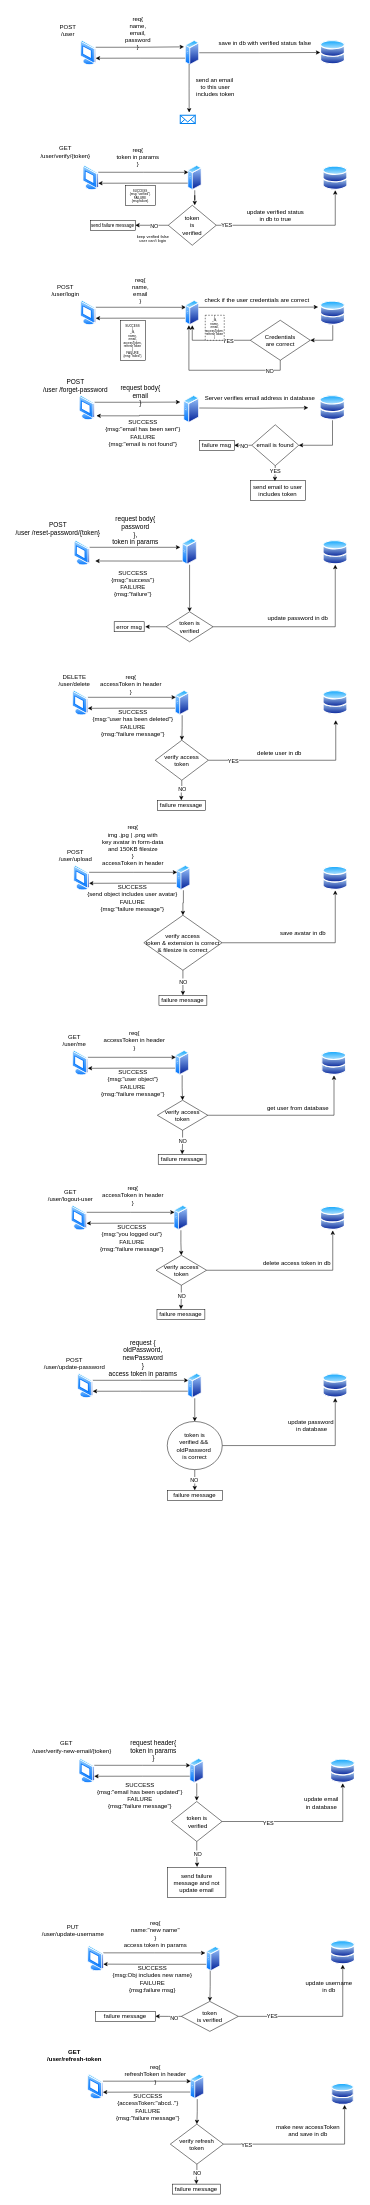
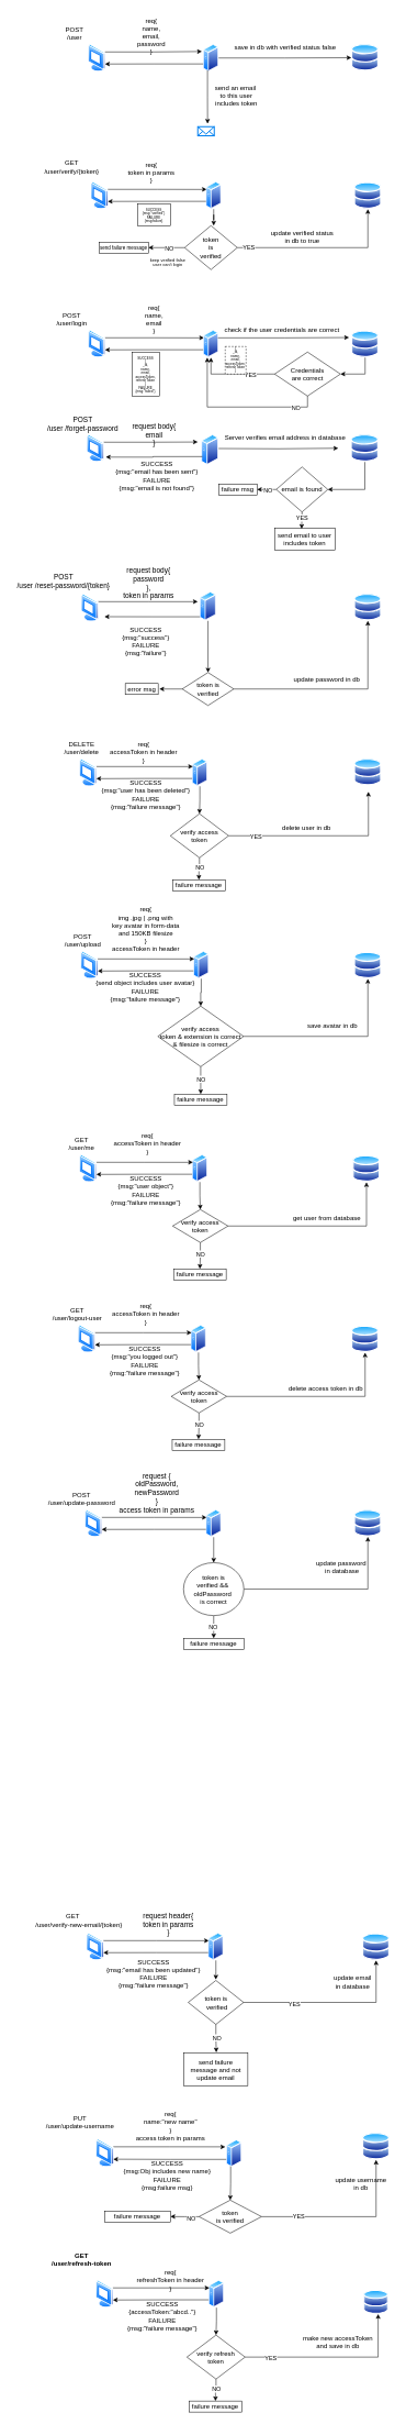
- <mxCell id="12" value="save in db with verified status false" style="text;html=1;align=center;verticalAlign=middle;resizable=0;points=[];autosize=1;strokeColor=none;fillColor=none;" parent="1" vertex="1"><mxGeometry x="423.5" y="70" width="210" height="30" as="geometry" /></mxCell>
+ <mxCell id="12" value="save in db with verified status false" style="text;html=1;align=center;verticalAlign=middle;resizable=0;points=[];autosize=1;strokeColor=none;fillColor=none;" parent="1" vertex="1"><mxGeometry x="413.5" y="70" width="210" height="30" as="geometry" /></mxCell>
